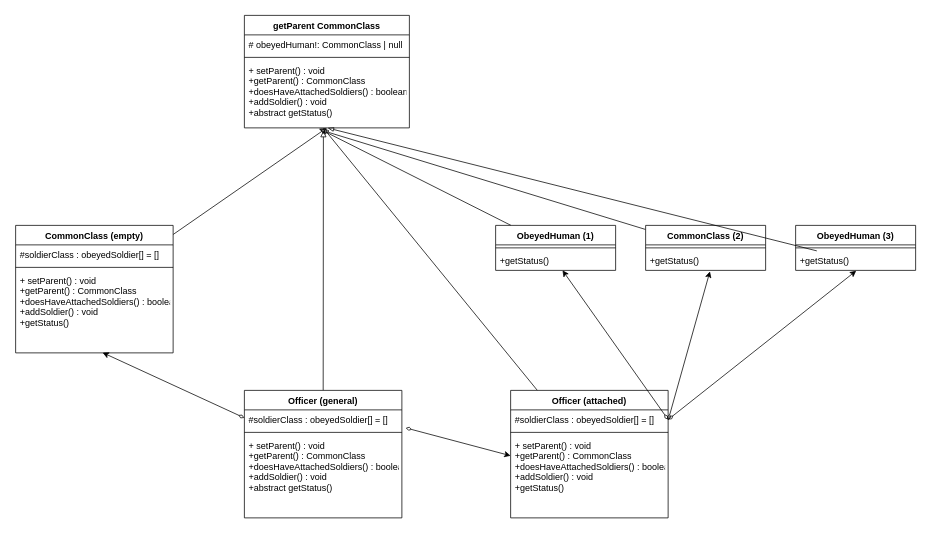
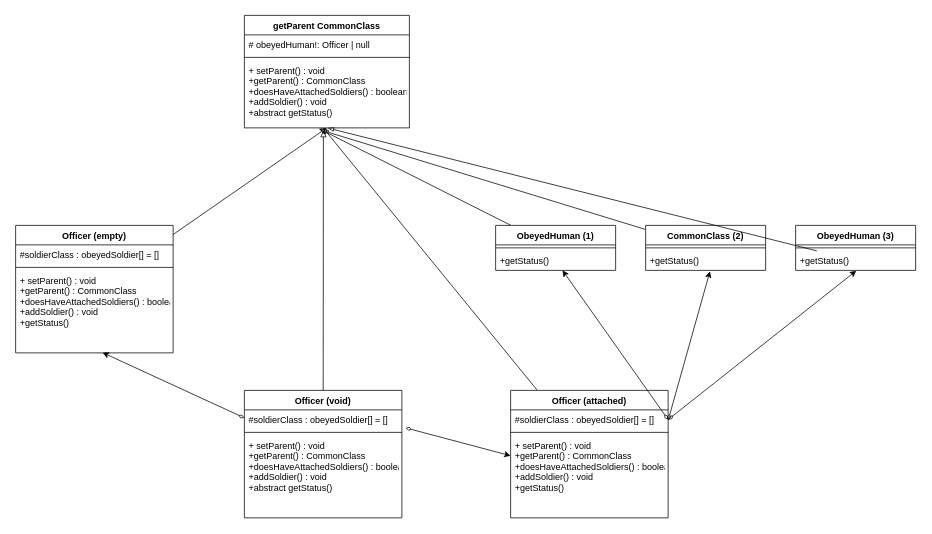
- <mxCell id="3" value="# obeyedHuman!: CommonClass | null" style="text;strokeColor=none;fillColor=none;align=left;verticalAlign=top;spacingLeft=4;spacingRight=4;overflow=hidden;rotatable=0;points=[[0,0.5],[1,0.5]];portConstraint=eastwest;" parent="2" vertex="1"><mxGeometry y="26" width="220" height="26" as="geometry" /></mxCell>
+ <mxCell id="3" value="# obeyedHuman!: Officer | null" style="text;strokeColor=none;fillColor=none;align=left;verticalAlign=top;spacingLeft=4;spacingRight=4;overflow=hidden;rotatable=0;points=[[0,0.5],[1,0.5]];portConstraint=eastwest;" parent="2" vertex="1"><mxGeometry y="26" width="220" height="26" as="geometry" /></mxCell>
- <mxCell id="11" value="CommonClass (empty)" style="swimlane;fontStyle=1;align=center;verticalAlign=top;childLayout=stackLayout;horizontal=1;startSize=26;horizontalStack=0;resizeParent=1;resizeParentMax=0;resizeLast=0;collapsible=1;marginBottom=0;" parent="1" vertex="1"><mxGeometry x="20" y="300" width="210" height="170" as="geometry" /></mxCell>
+ <mxCell id="11" value="Officer (empty)" style="swimlane;fontStyle=1;align=center;verticalAlign=top;childLayout=stackLayout;horizontal=1;startSize=26;horizontalStack=0;resizeParent=1;resizeParentMax=0;resizeLast=0;collapsible=1;marginBottom=0;" parent="1" vertex="1"><mxGeometry x="20" y="300" width="210" height="170" as="geometry" /></mxCell>
- <mxCell id="23" value="Officer (general)" style="swimlane;fontStyle=1;align=center;verticalAlign=top;childLayout=stackLayout;horizontal=1;startSize=26;horizontalStack=0;resizeParent=1;resizeParentMax=0;resizeLast=0;collapsible=1;marginBottom=0;" parent="1" vertex="1"><mxGeometry x="325" y="520" width="210" height="170" as="geometry" /></mxCell>
+ <mxCell id="23" value="Officer (void)" style="swimlane;fontStyle=1;align=center;verticalAlign=top;childLayout=stackLayout;horizontal=1;startSize=26;horizontalStack=0;resizeParent=1;resizeParentMax=0;resizeLast=0;collapsible=1;marginBottom=0;" parent="1" vertex="1"><mxGeometry x="325" y="520" width="210" height="170" as="geometry" /></mxCell>
